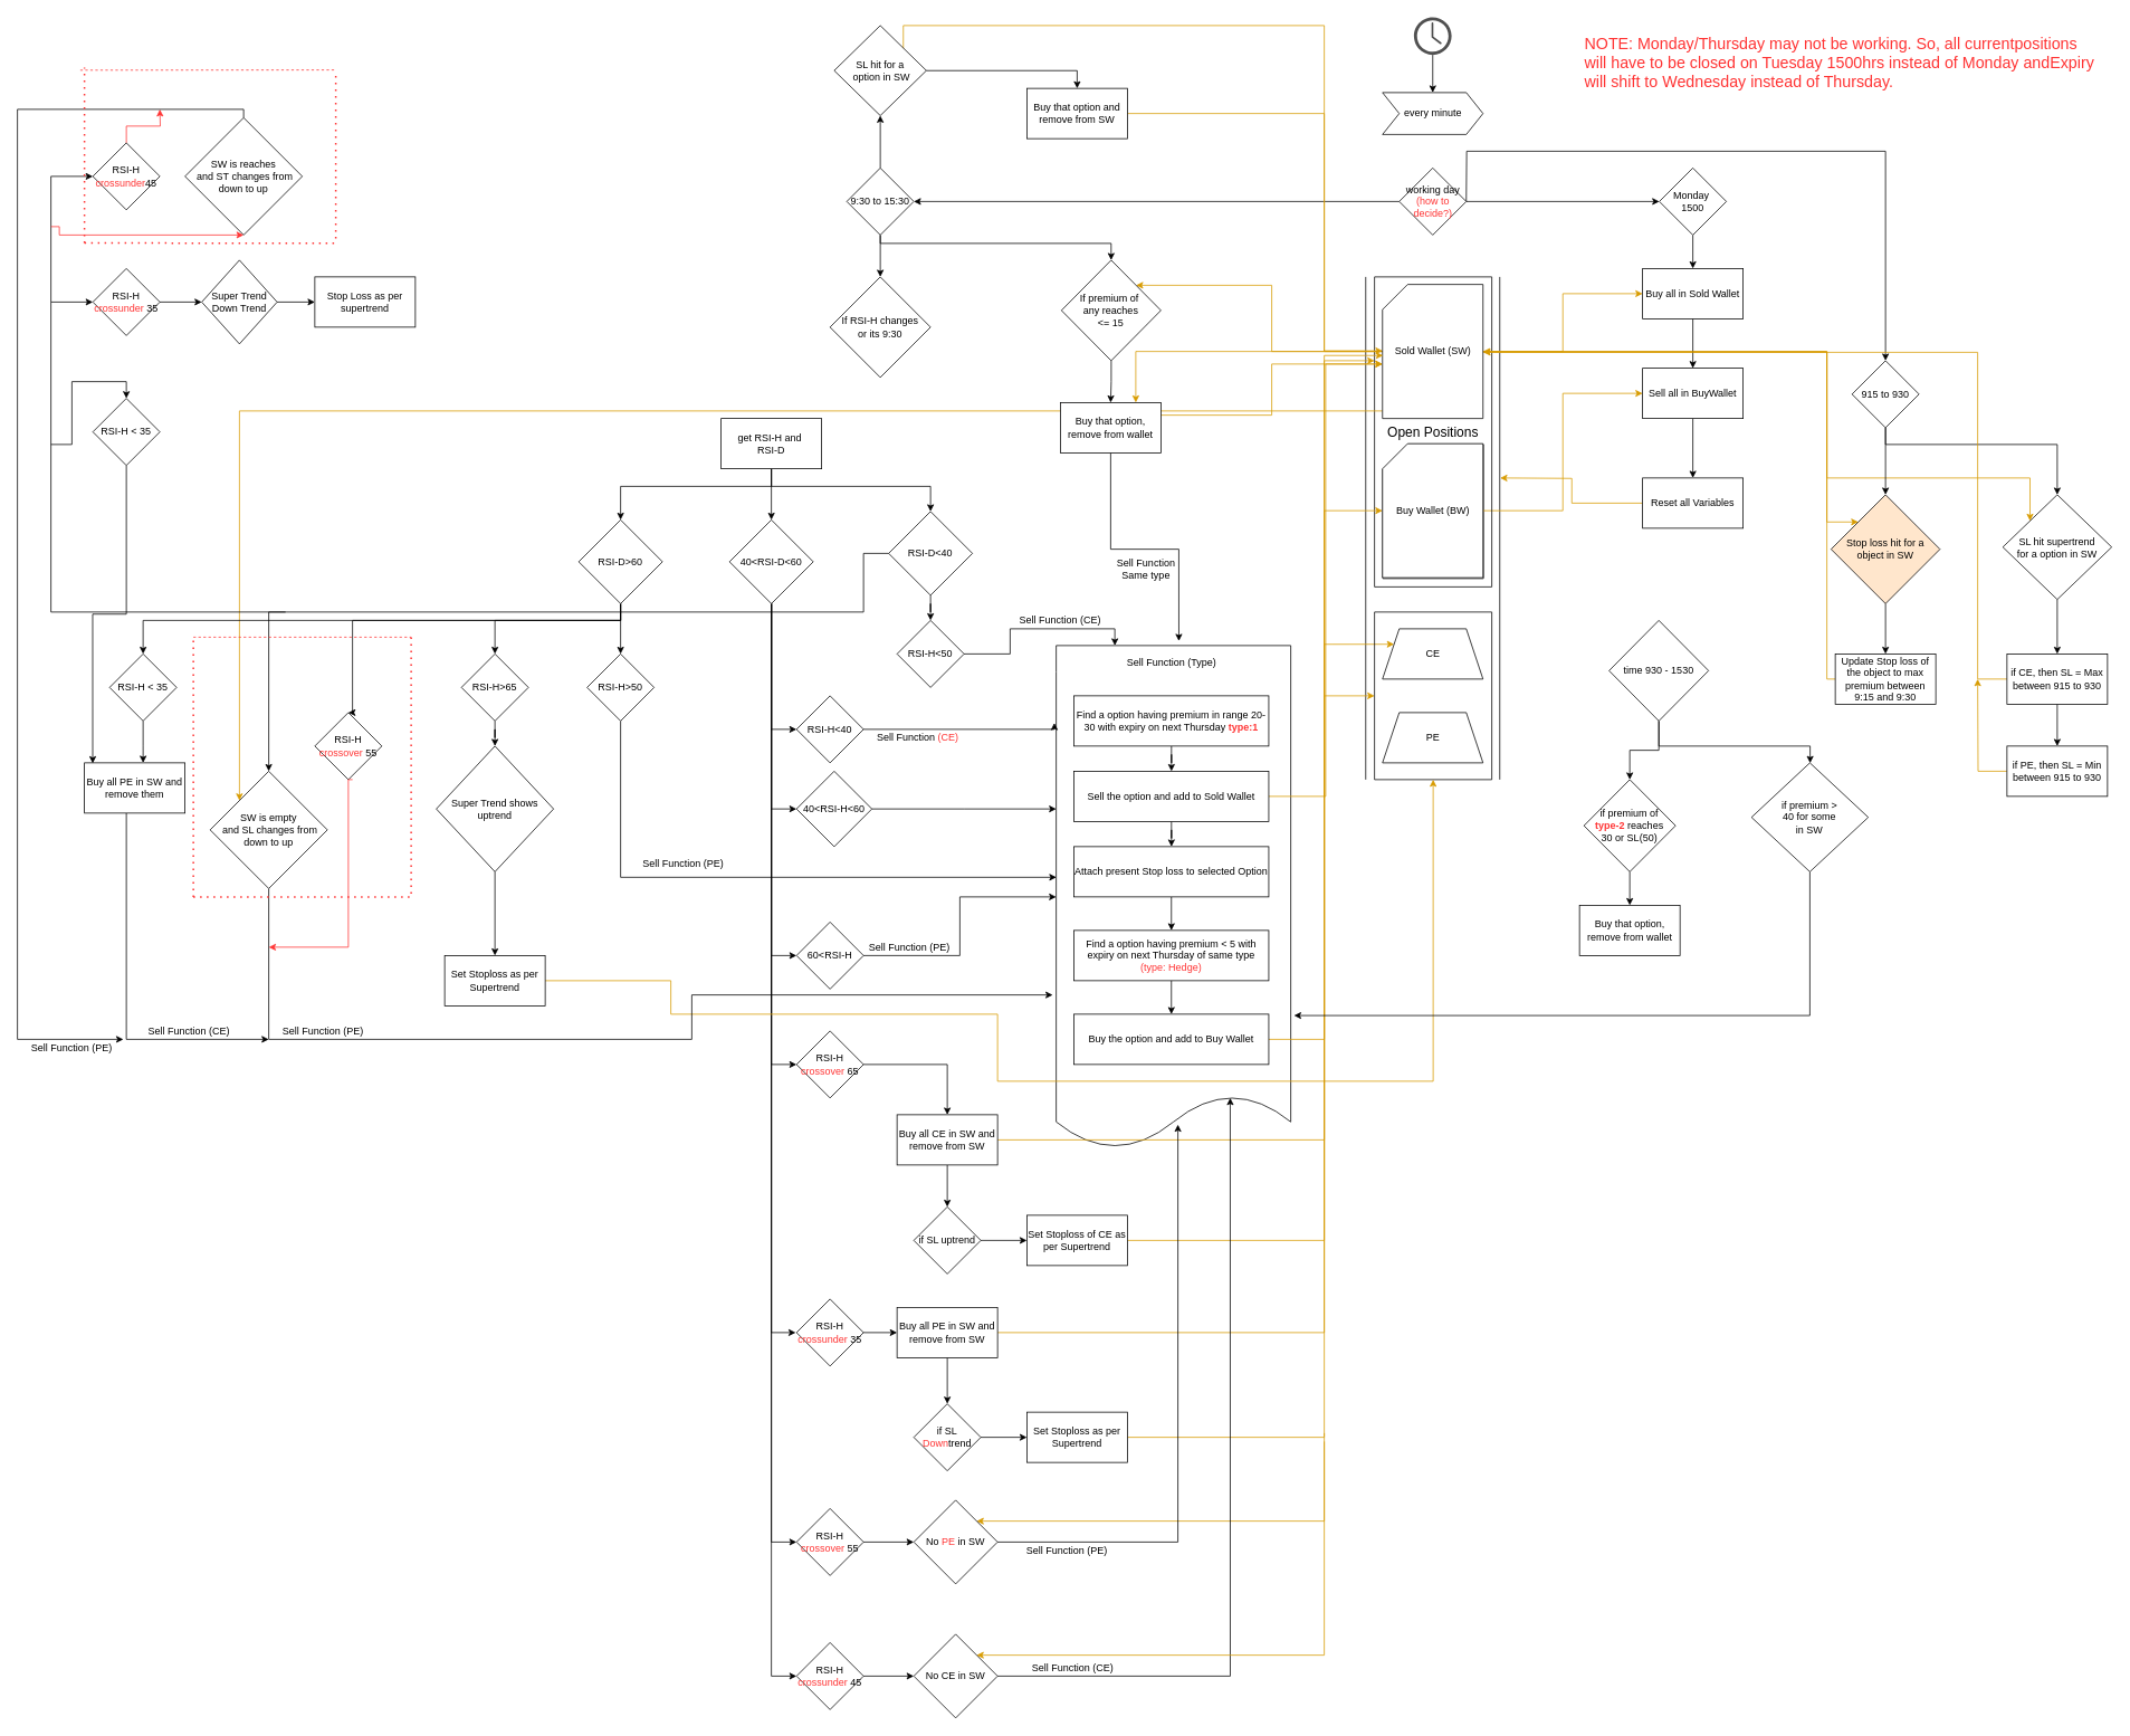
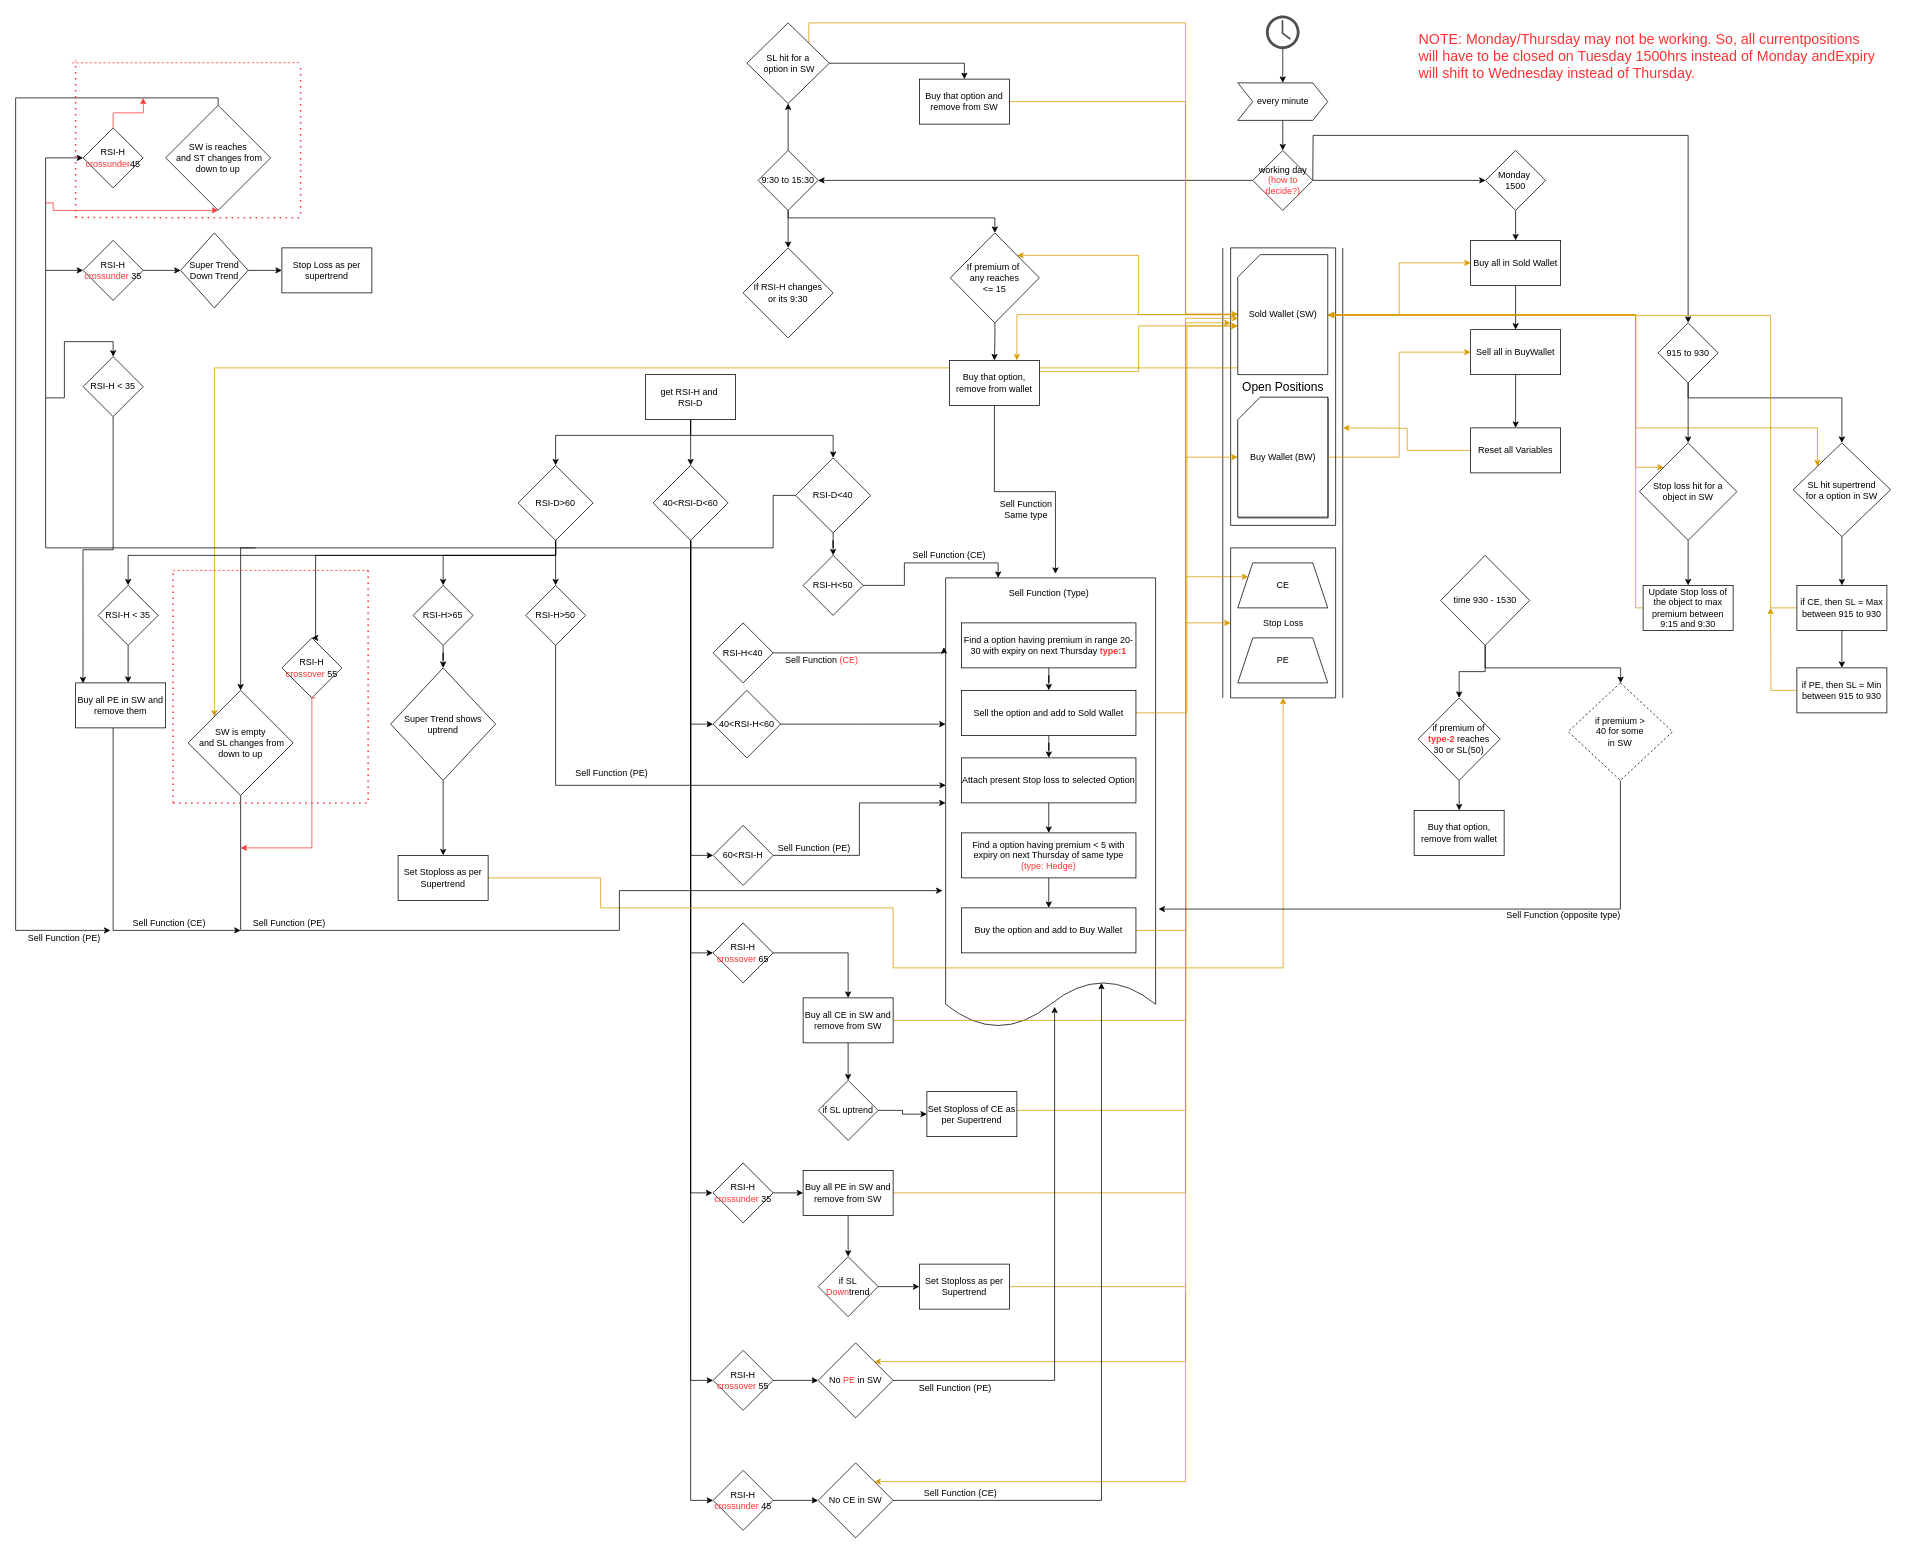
+ <mxCell id="6" style="edgeStyle=orthogonalEdgeStyle;rounded=0;orthogonalLoop=1;jettySize=auto;html=1;entryX=0.5;entryY=0;entryDx=0;entryDy=0;" parent="1" source="7" target="11" edge="1"><mxGeometry relative="1" as="geometry" /></mxCell>
- <mxCell id="95" value="Stop loss hit for a object in SW" style="rhombus;whiteSpace=wrap;html=1;fillColor=#ffe6cc;" parent="1" vertex="1"><mxGeometry x="2185" y="590" width="130" height="130" as="geometry" /></mxCell>
+ <mxCell id="95" value="Stop loss hit for a object in SW" style="rhombus;whiteSpace=wrap;html=1;" parent="1" vertex="1"><mxGeometry x="2185" y="590" width="130" height="130" as="geometry" /></mxCell>
+ <mxCell id="121" value="Stop Loss" style="text;html=1;align=center;verticalAlign=middle;resizable=0;points=[];autosize=1;strokeColor=none;" parent="120" vertex="1"><mxGeometry x="34.5" y="90" width="70" height="20" as="geometry" /></mxCell>
- <mxCell id="46" style="edgeStyle=orthogonalEdgeStyle;rounded=0;orthogonalLoop=1;jettySize=auto;html=1;exitX=0.5;exitY=1;exitDx=0;exitDy=0;entryX=0;entryY=0.5;entryDx=0;entryDy=0;" parent="1" source="53" target="78" edge="1"><mxGeometry relative="1" as="geometry" /></mxCell>
- <mxCell id="181" value="if premium &amp;gt;&lt;br&gt;40 for some&lt;br&gt;in SW" style="rhombus;whiteSpace=wrap;html=1;" parent="1" vertex="1"><mxGeometry x="2090" y="910" width="139.38" height="130" as="geometry" /></mxCell>
+ <mxCell id="181" value="if premium &amp;gt;&lt;br&gt;40 for some&lt;br&gt;in SW" style="rhombus;whiteSpace=wrap;html=1;dashed=1;" parent="1" vertex="1"><mxGeometry x="2090" y="910" width="139.38" height="130" as="geometry" /></mxCell>
+ <mxCell id="182" value="Sell Function (opposite type)" style="text;html=1;strokeColor=none;fillColor=none;align=center;verticalAlign=middle;whiteSpace=wrap;rounded=0;" parent="1" vertex="1"><mxGeometry x="1999.38" y="1210" width="170" height="20" as="geometry" /></mxCell>
- <mxCell id="118" value="Set Stoploss of CE as per Supertrend" style="rounded=0;whiteSpace=wrap;html=1;" parent="1" vertex="1"><mxGeometry x="1225" y="1450" width="120" height="60" as="geometry" /></mxCell>
+ <mxCell id="118" value="Set Stoploss of CE as per Supertrend" style="rounded=0;whiteSpace=wrap;html=1;" parent="1" vertex="1"><mxGeometry x="1235" y="1455" width="120" height="60" as="geometry" /></mxCell>
